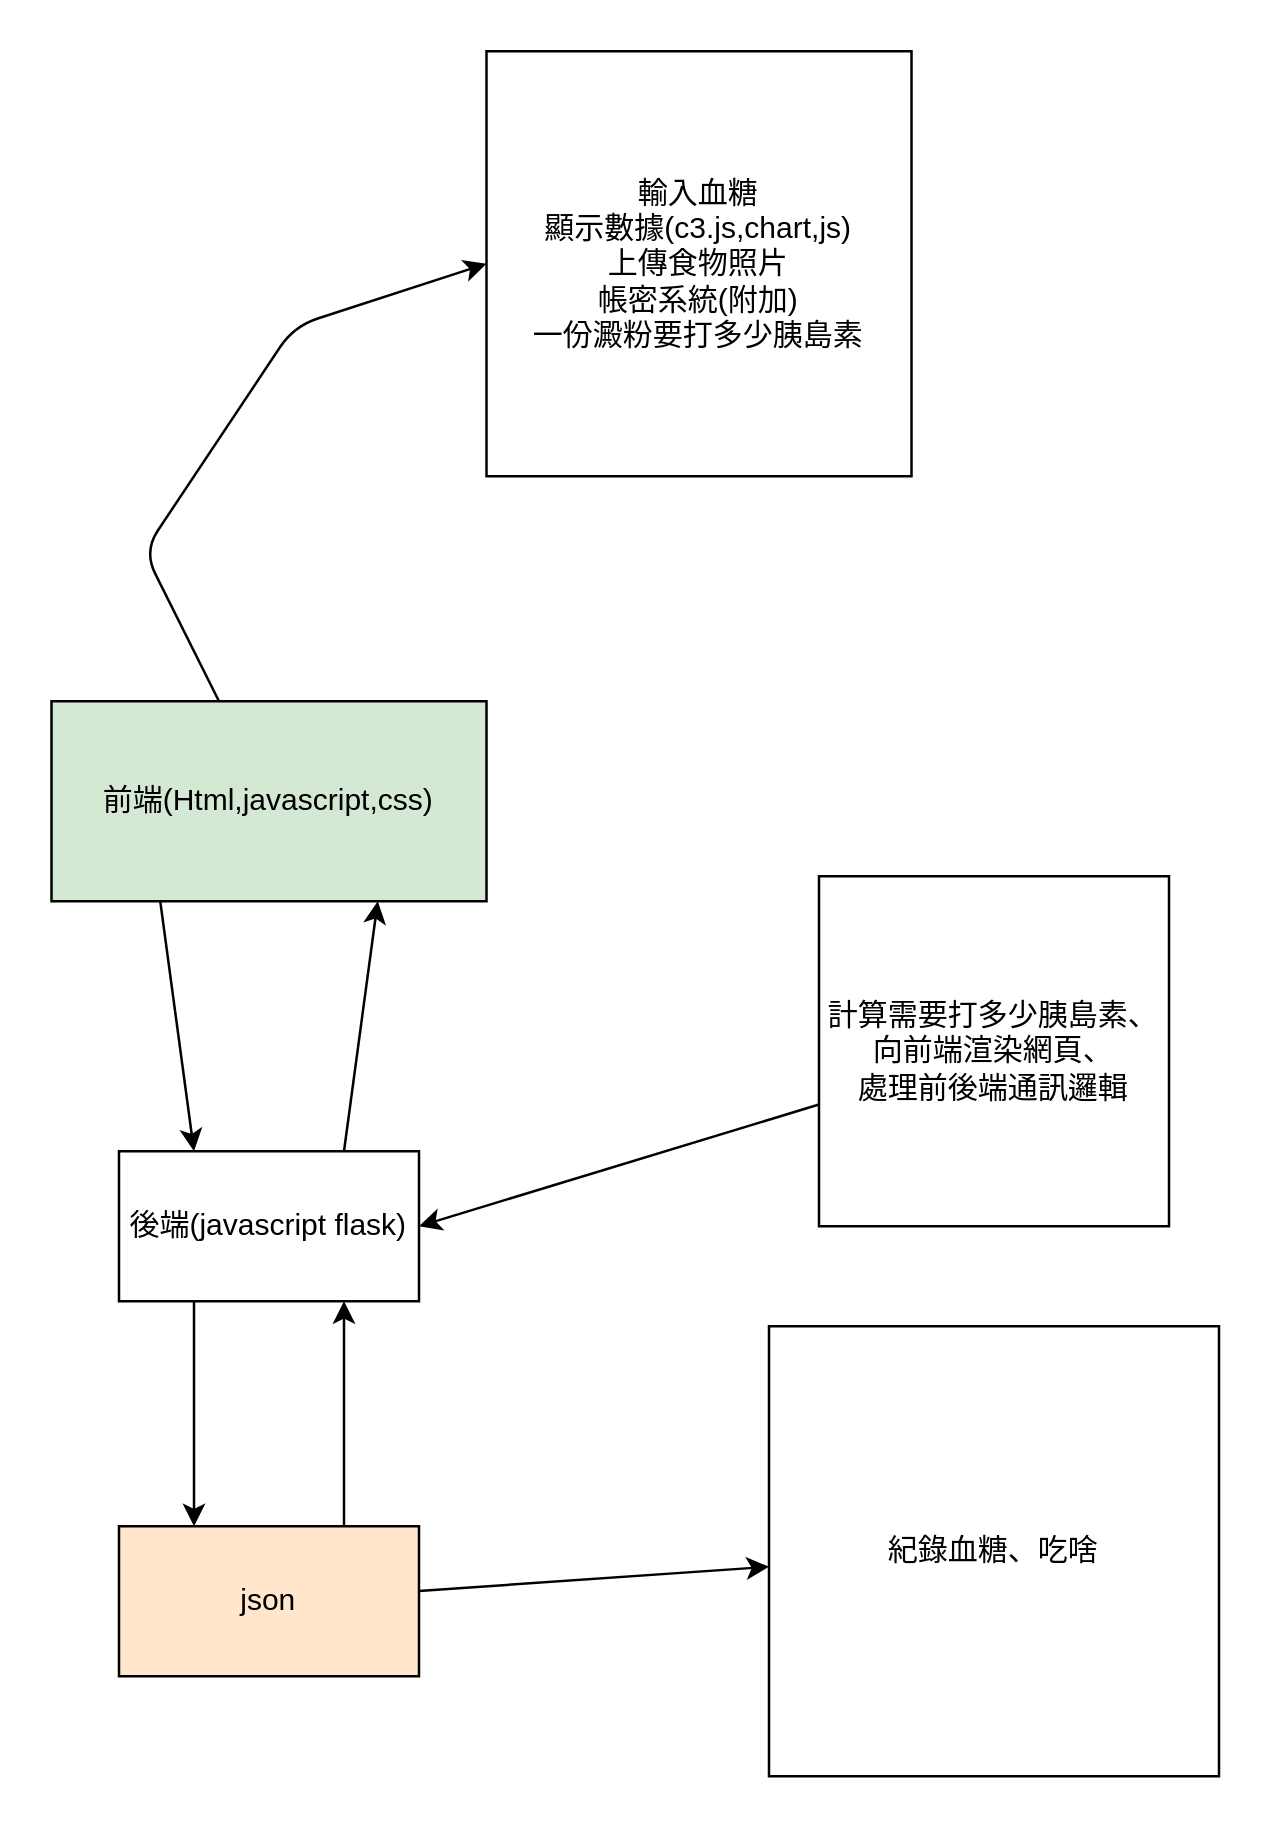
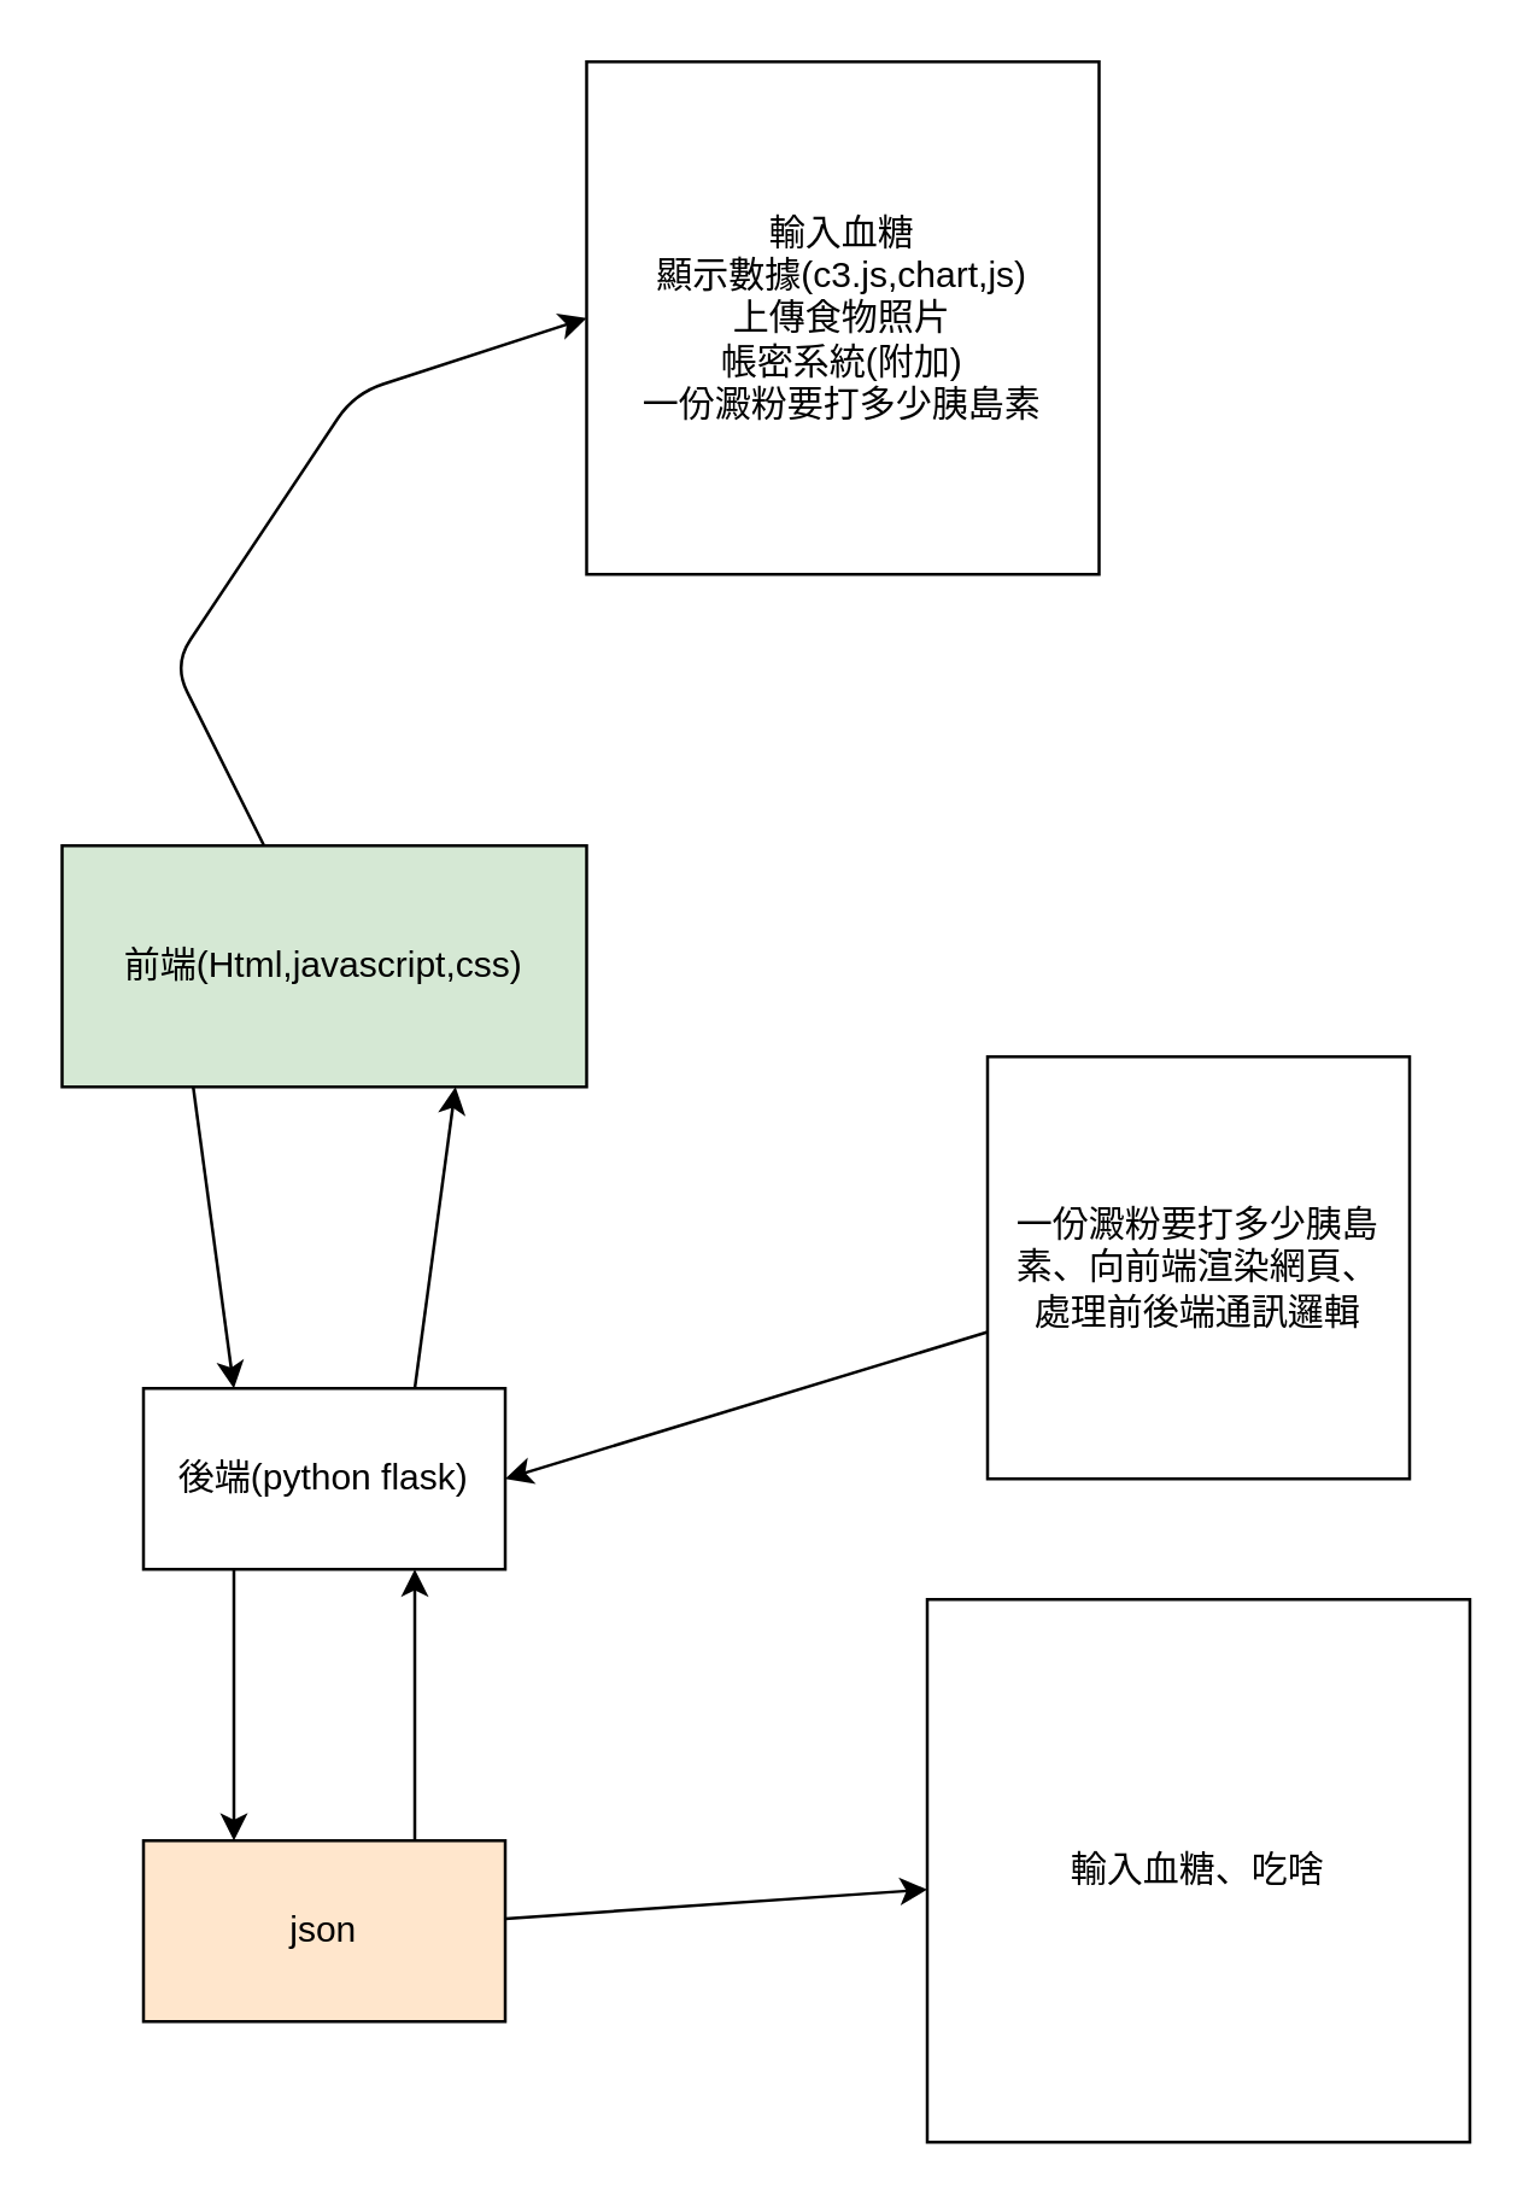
- <mxCell id="13" value="計算需要打多少胰島素、向前端渲染網頁、&lt;br&gt;處理前後端通訊邏輯" style="whiteSpace=wrap;html=1;aspect=fixed;" parent="1" vertex="1"><mxGeometry x="327" y="350" width="140" height="140" as="geometry" /></mxCell>
+ <mxCell id="13" value="一份澱粉要打多少胰島素、向前端渲染網頁、&lt;br&gt;處理前後端通訊邏輯" style="whiteSpace=wrap;html=1;aspect=fixed;" parent="1" vertex="1"><mxGeometry x="327" y="350" width="140" height="140" as="geometry" /></mxCell>
- <mxCell id="7" value="後端(javascript flask)" style="rounded=0;whiteSpace=wrap;html=1;" parent="1" vertex="1"><mxGeometry x="47" y="460" width="120" height="60" as="geometry" /></mxCell>
+ <mxCell id="7" value="後端(python flask)" style="rounded=0;whiteSpace=wrap;html=1;" parent="1" vertex="1"><mxGeometry x="47" y="460" width="120" height="60" as="geometry" /></mxCell>
- <mxCell id="11" value="紀錄血糖、吃啥" style="whiteSpace=wrap;html=1;aspect=fixed;" parent="1" vertex="1"><mxGeometry x="307" y="530" width="180" height="180" as="geometry" /></mxCell>
+ <mxCell id="11" value="輸入血糖、吃啥" style="whiteSpace=wrap;html=1;aspect=fixed;" parent="1" vertex="1"><mxGeometry x="307" y="530" width="180" height="180" as="geometry" /></mxCell>
